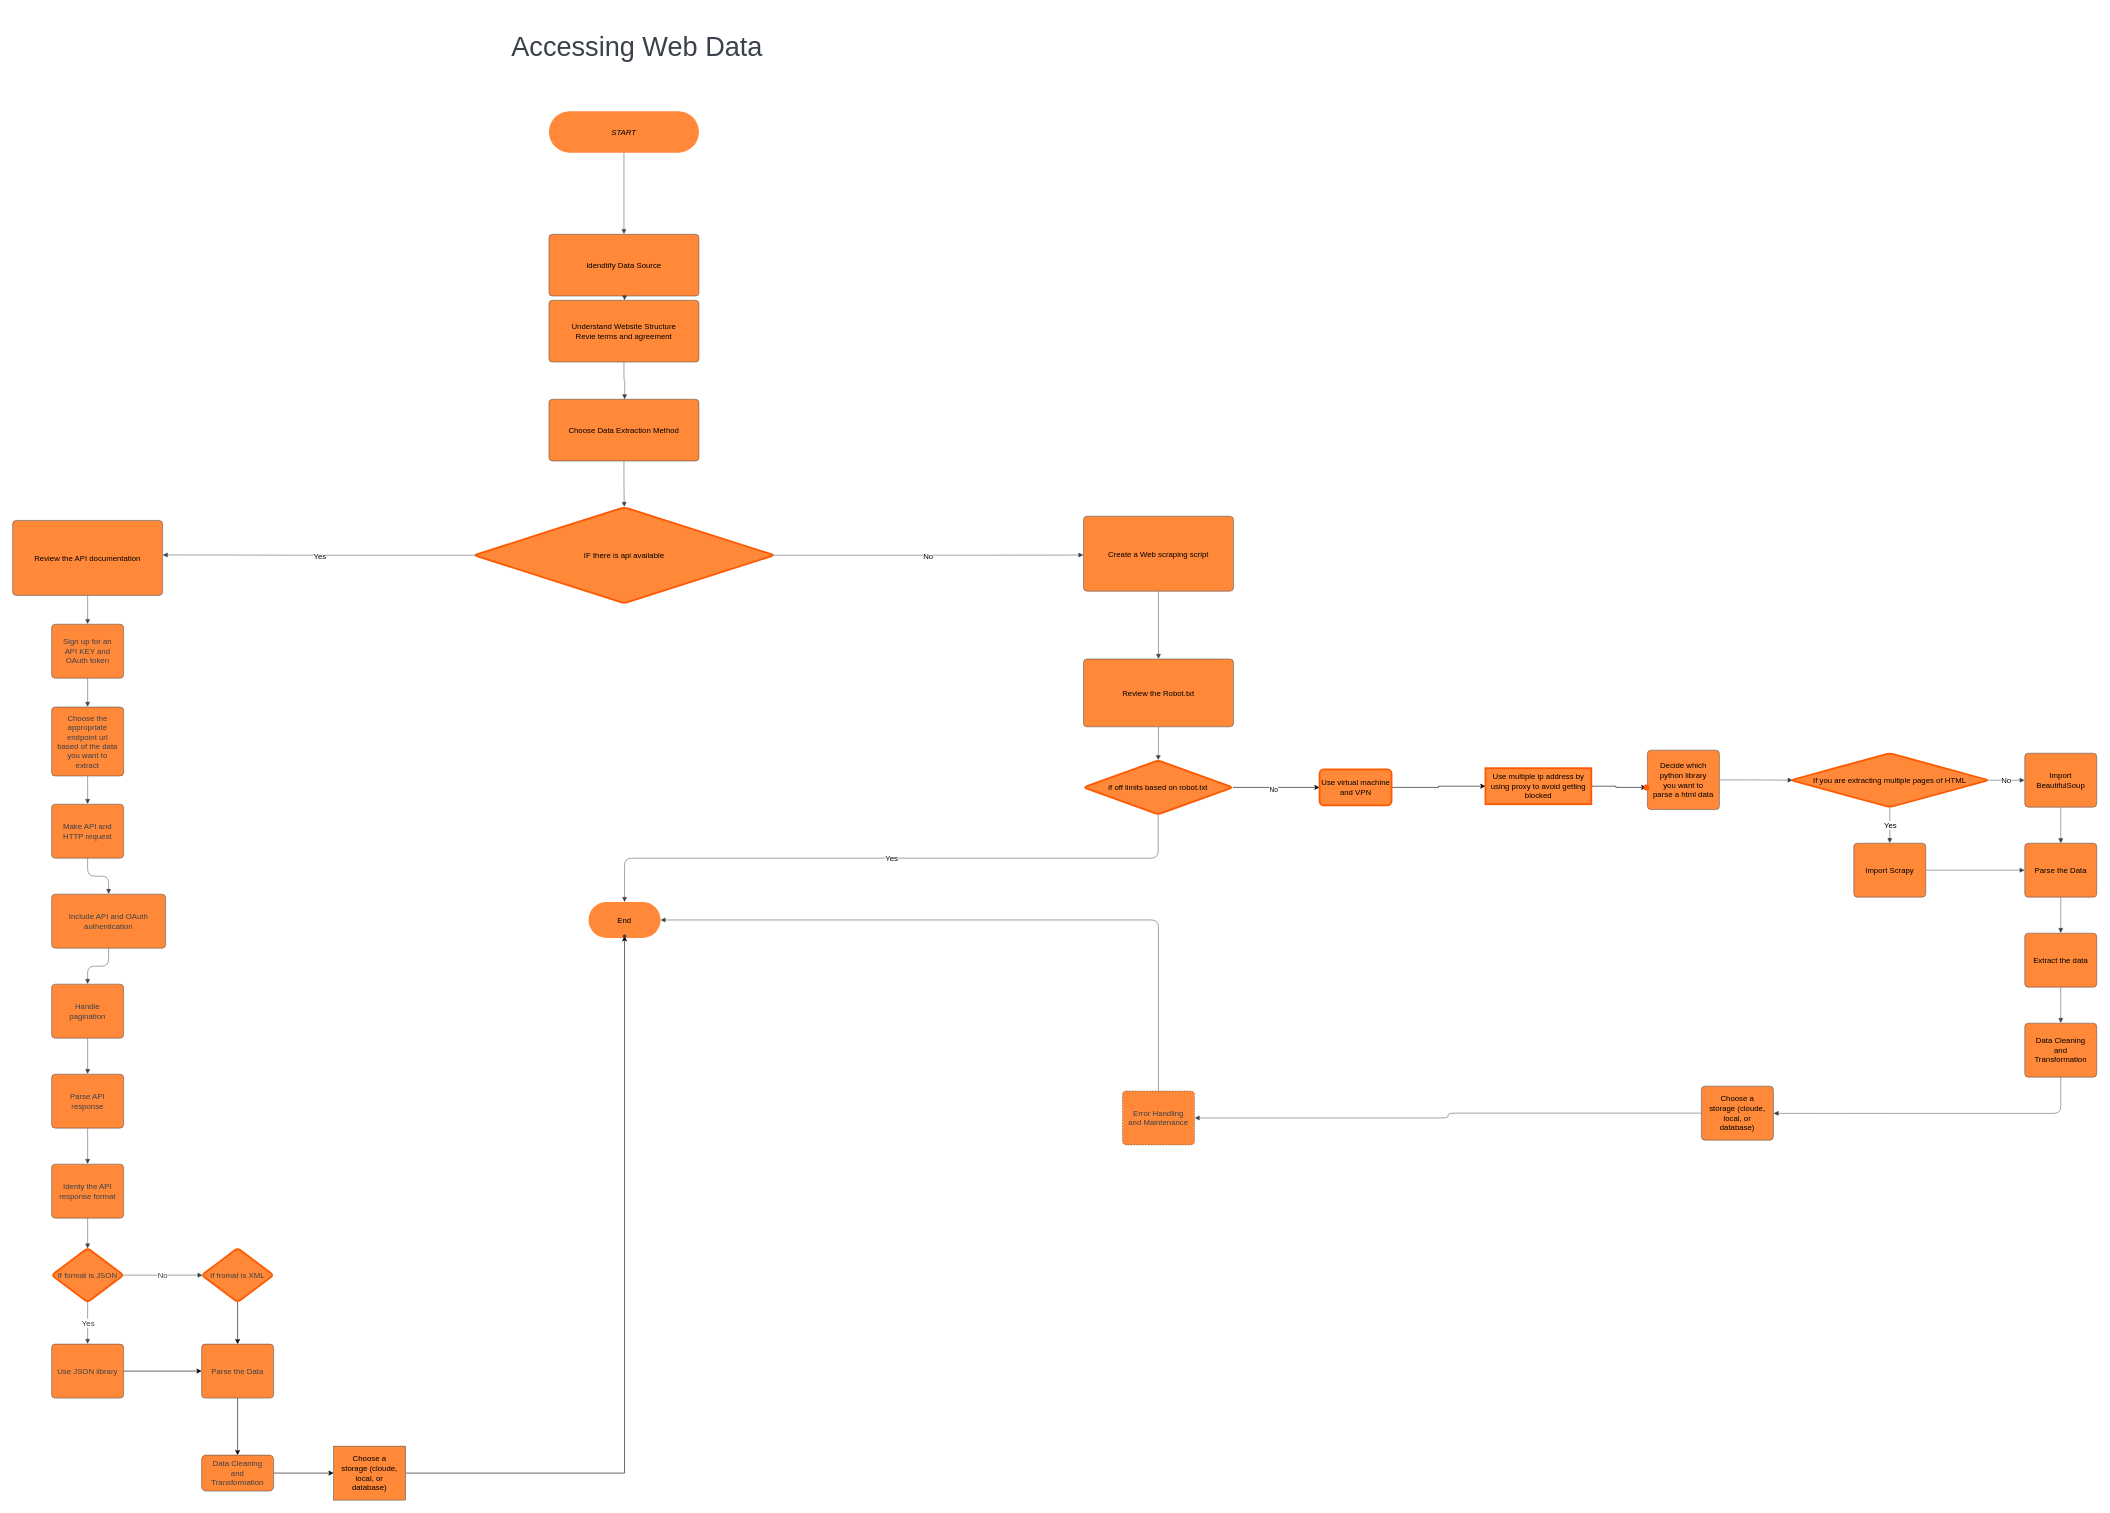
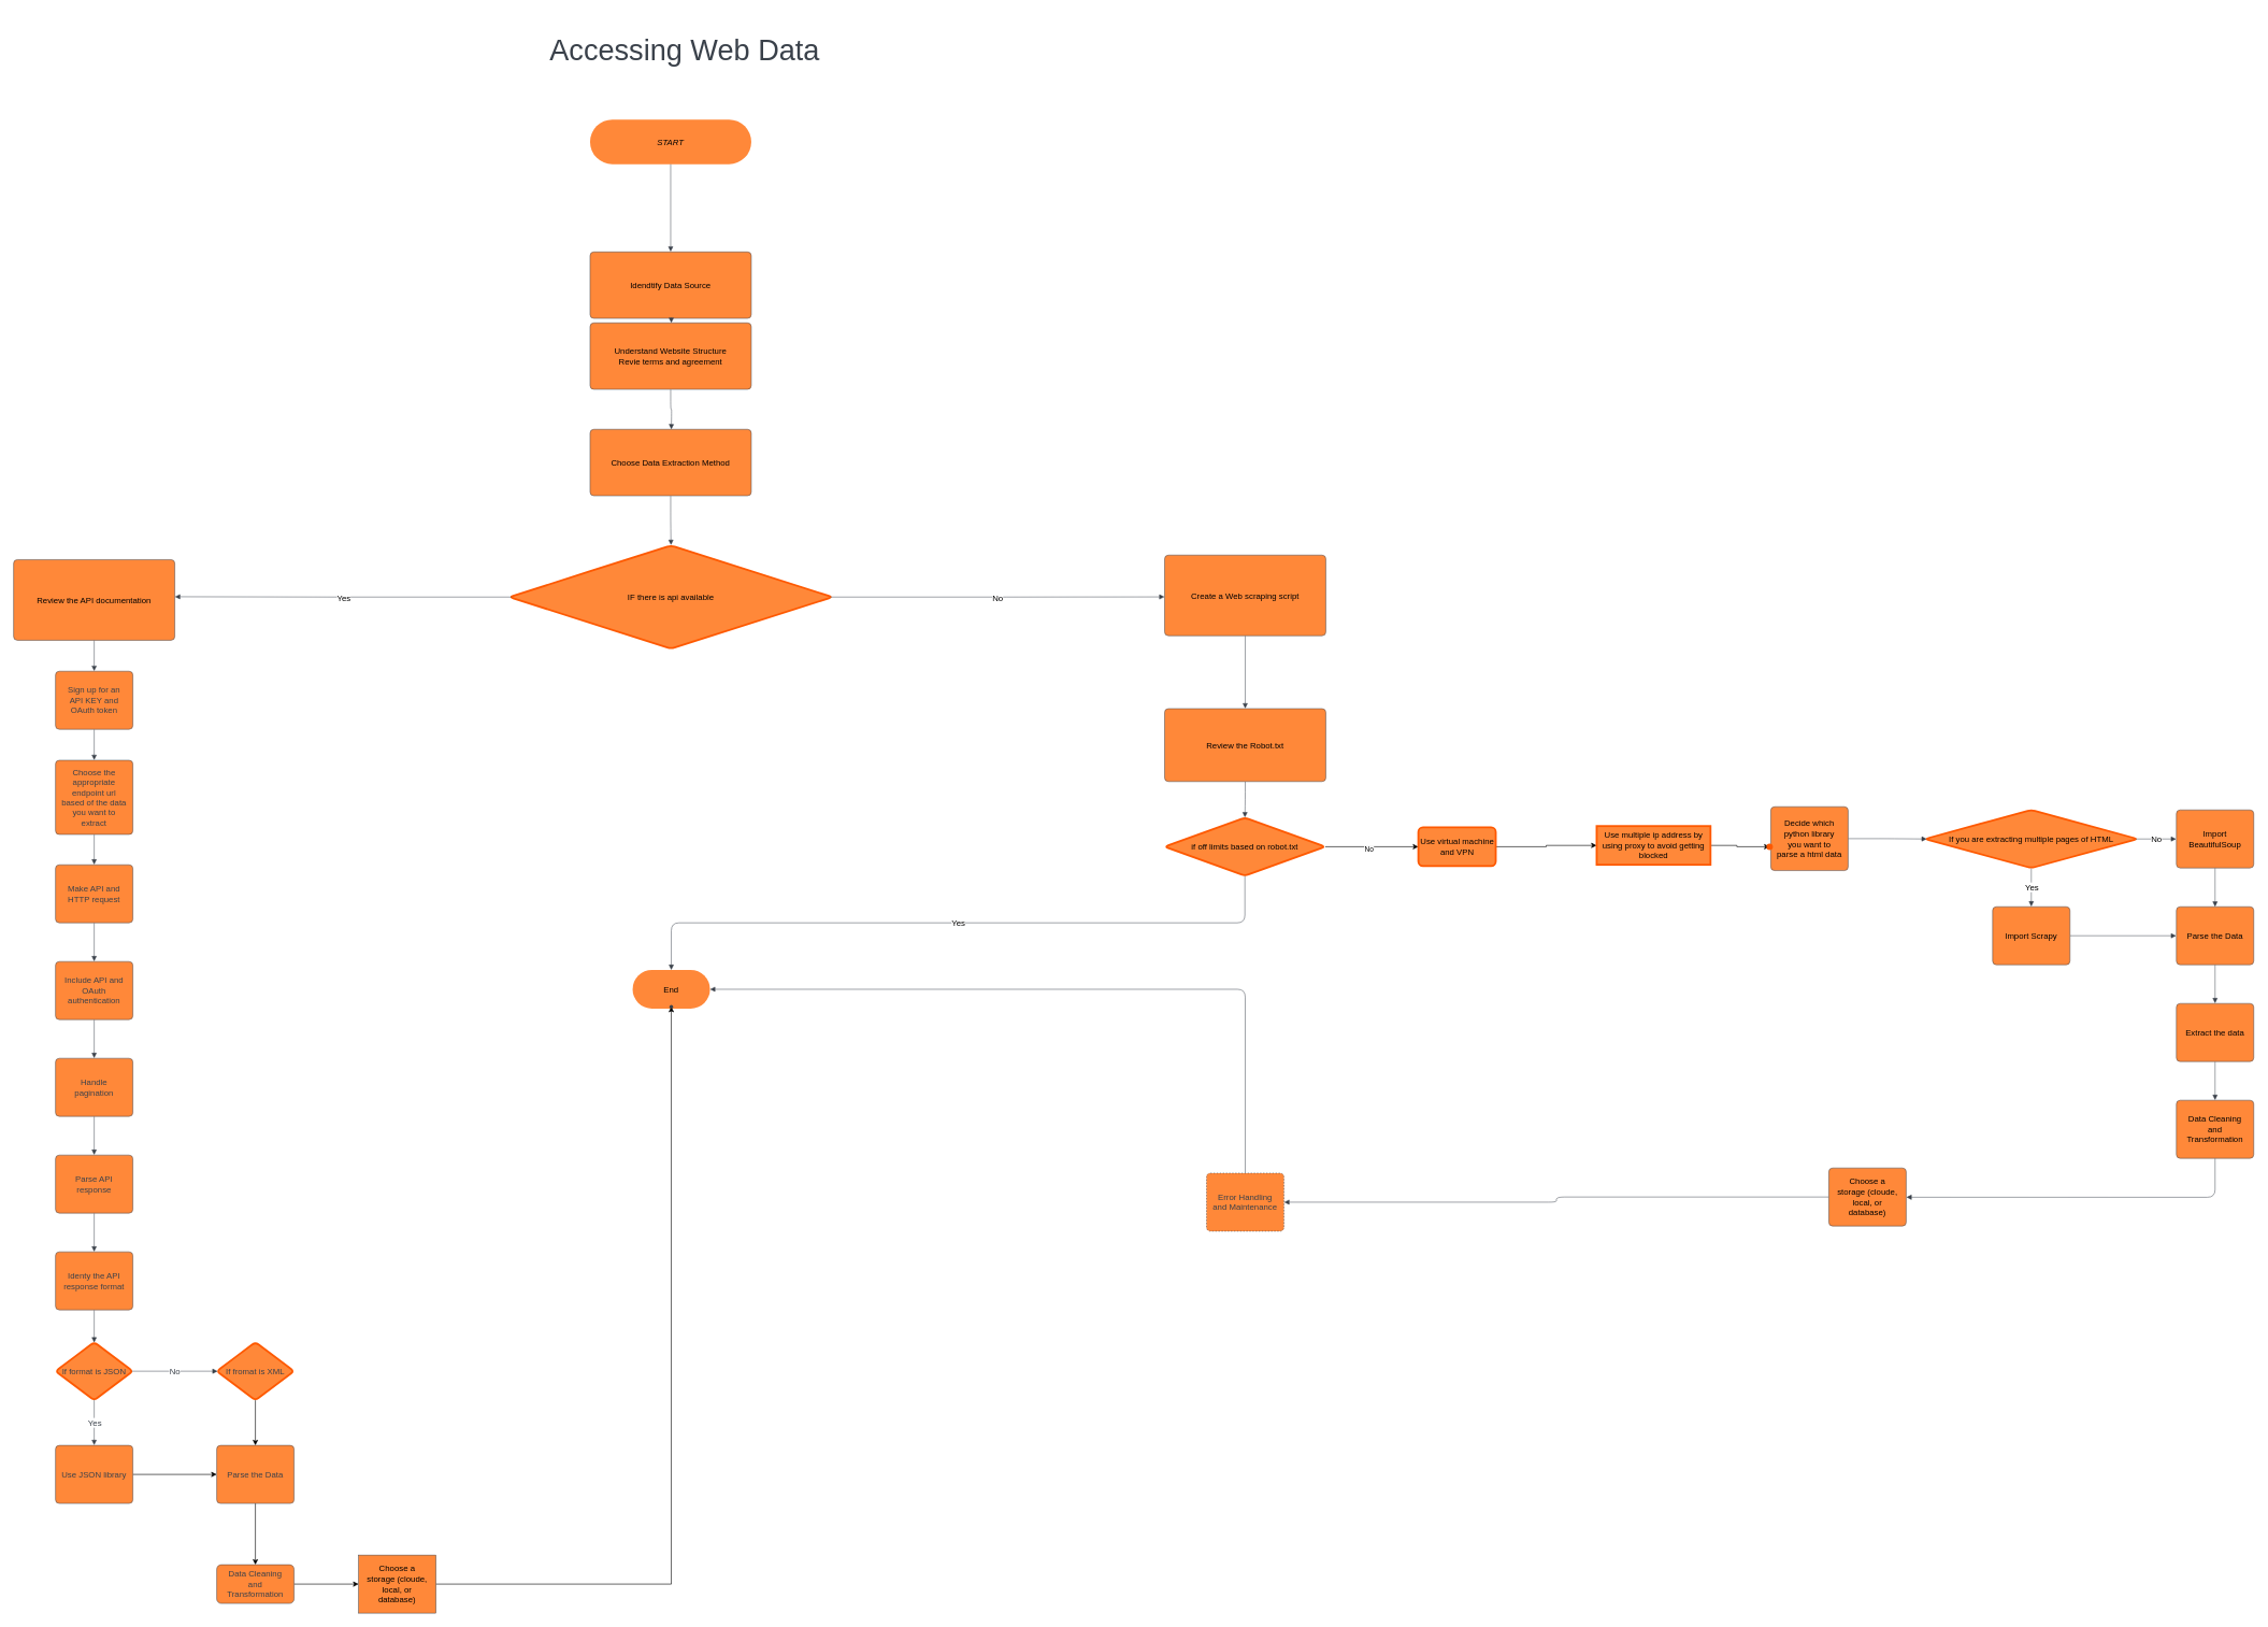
- <mxCell id="55" value="Include API and OAuth authentication" style="html=1;overflow=block;blockSpacing=1;whiteSpace=wrap;fontSize=13;fontColor=#3a414a;align=center;spacing=9;strokeColor=#3a414a;strokeOpacity=100;fillOpacity=100;rounded=1;absoluteArcSize=1;arcSize=12;fillColor=#ff8839;strokeWidth=0.8;lucidId=0o5vs7QD1Vny;" parent="1" vertex="1"><mxGeometry x="85" y="1490" width="190" height="90" as="geometry" /></mxCell>
+ <mxCell id="55" value="Include API and OAuth authentication" style="html=1;overflow=block;blockSpacing=1;whiteSpace=wrap;fontSize=13;fontColor=#3a414a;align=center;spacing=9;strokeColor=#3a414a;strokeOpacity=100;fillOpacity=100;rounded=1;absoluteArcSize=1;arcSize=12;fillColor=#ff8839;strokeWidth=0.8;lucidId=0o5vs7QD1Vny;" parent="1" vertex="1"><mxGeometry x="85" y="1490" width="120" height="90" as="geometry" /></mxCell>
